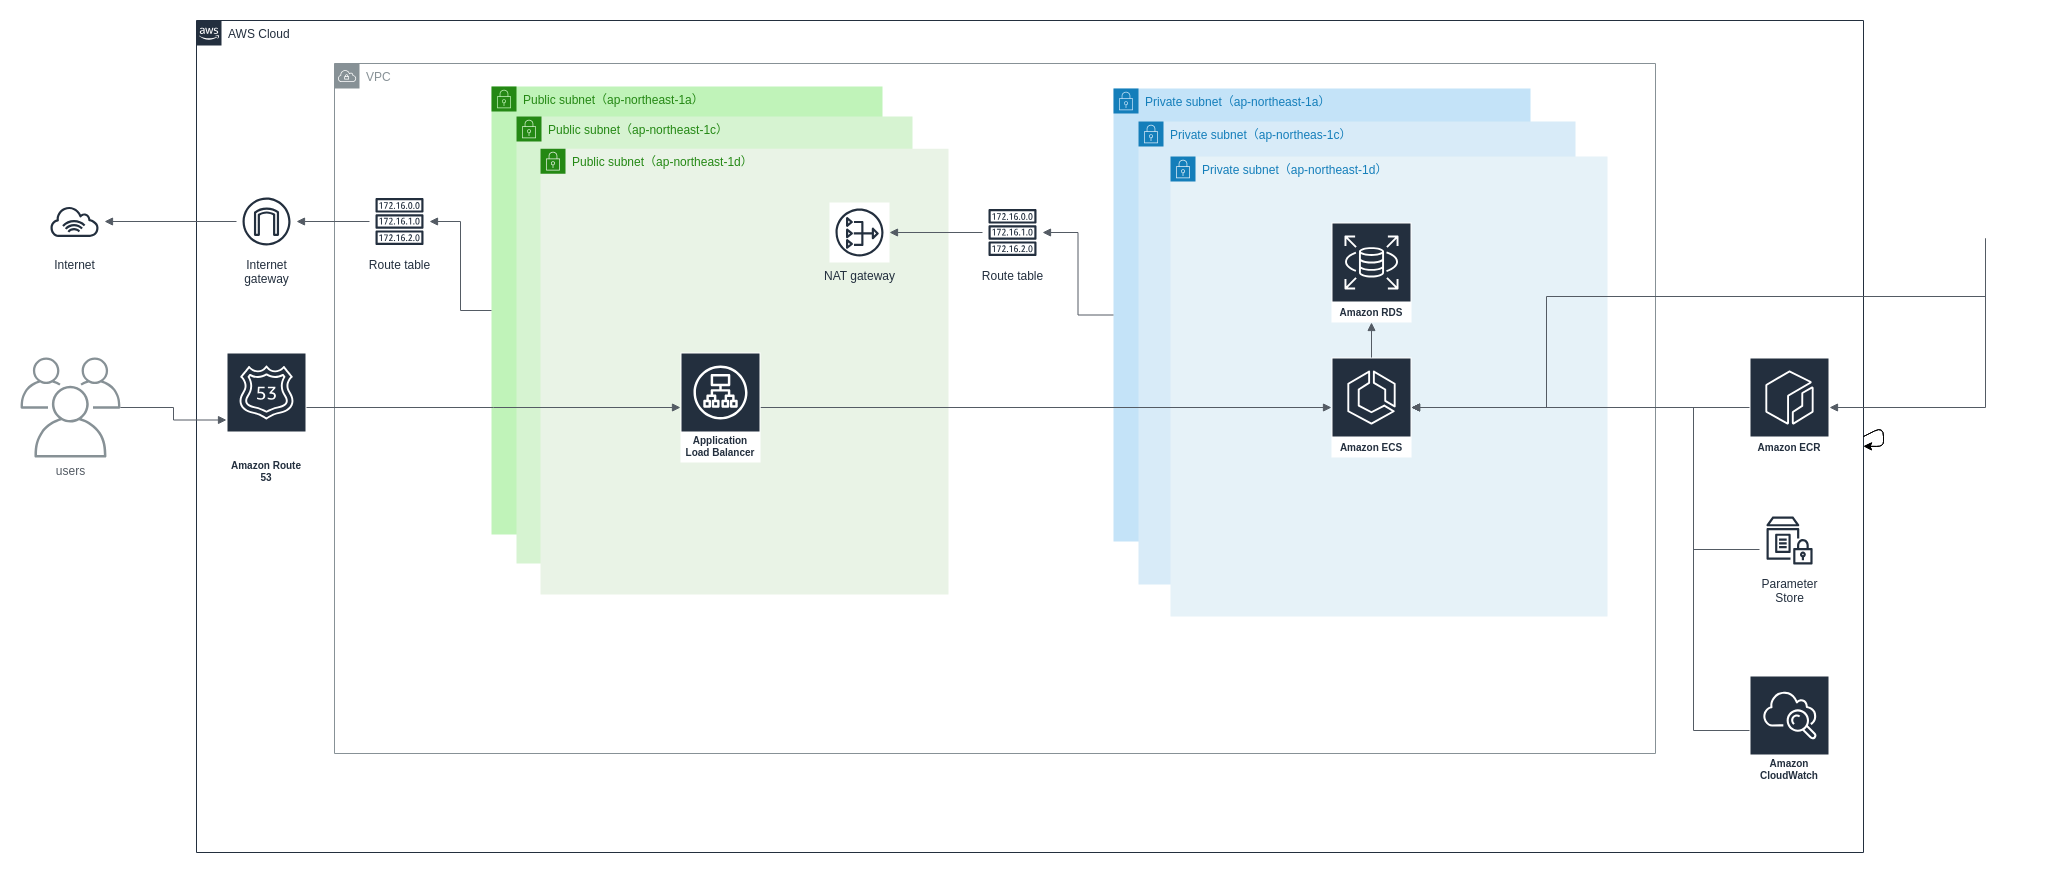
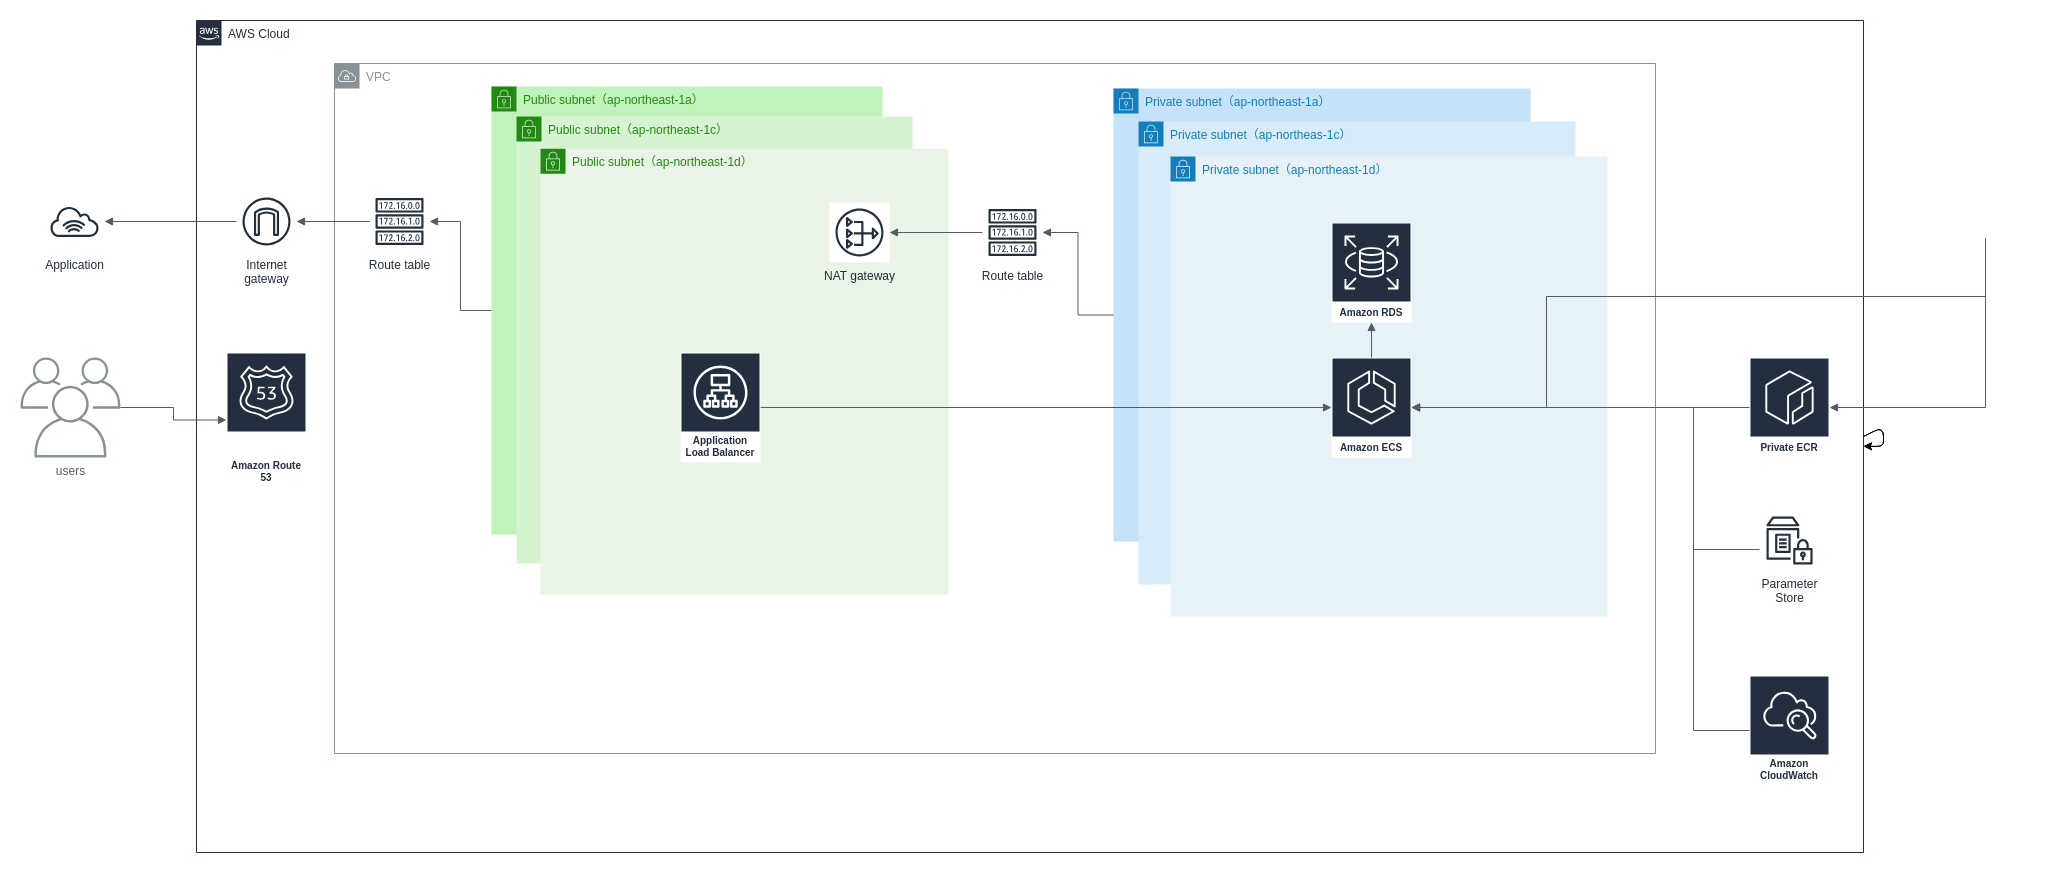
- <mxCell id="37" value="Internet" style="sketch=0;outlineConnect=0;fontColor=#232F3E;gradientColor=none;strokeColor=#232F3E;fillColor=#ffffff;dashed=0;verticalLabelPosition=bottom;verticalAlign=top;align=center;html=1;fontSize=12;fontStyle=0;aspect=fixed;shape=mxgraph.aws4.resourceIcon;resIcon=mxgraph.aws4.internet_alt1;" parent="1" vertex="1"><mxGeometry x="44" y="191" width="60" height="60" as="geometry" /></mxCell>
+ <mxCell id="37" value="Application" style="sketch=0;outlineConnect=0;fontColor=#232F3E;gradientColor=none;strokeColor=#232F3E;fillColor=#ffffff;dashed=0;verticalLabelPosition=bottom;verticalAlign=top;align=center;html=1;fontSize=12;fontStyle=0;aspect=fixed;shape=mxgraph.aws4.resourceIcon;resIcon=mxgraph.aws4.internet_alt1;" parent="1" vertex="1"><mxGeometry x="44" y="191" width="60" height="60" as="geometry" /></mxCell>
- <mxCell id="21" value="" style="edgeStyle=orthogonalEdgeStyle;html=1;endArrow=block;elbow=vertical;startArrow=none;endFill=1;strokeColor=#545B64;rounded=0;" parent="2" source="15" target="28" edge="1"><mxGeometry width="100" relative="1" as="geometry"><mxPoint x="735" y="358" as="sourcePoint" /><mxPoint x="835" y="358" as="targetPoint" /><Array as="points"><mxPoint x="297" y="387" /><mxPoint x="297" y="387" /></Array></mxGeometry></mxCell>
- <mxCell id="17" value="Amazon ECR" style="sketch=0;outlineConnect=0;fontColor=#232F3E;gradientColor=none;strokeColor=#ffffff;fillColor=#232F3E;dashed=0;verticalLabelPosition=middle;verticalAlign=bottom;align=center;html=1;whiteSpace=wrap;fontSize=10;fontStyle=1;spacing=3;shape=mxgraph.aws4.productIcon;prIcon=mxgraph.aws4.ecr;" parent="2" vertex="1"><mxGeometry x="1553" y="337" width="80" height="100" as="geometry" /></mxCell>
+ <mxCell id="17" value="Private ECR" style="sketch=0;outlineConnect=0;fontColor=#232F3E;gradientColor=none;strokeColor=#ffffff;fillColor=#232F3E;dashed=0;verticalLabelPosition=middle;verticalAlign=bottom;align=center;html=1;whiteSpace=wrap;fontSize=10;fontStyle=1;spacing=3;shape=mxgraph.aws4.productIcon;prIcon=mxgraph.aws4.ecr;" parent="2" vertex="1"><mxGeometry x="1553" y="337" width="80" height="100" as="geometry" /></mxCell>
